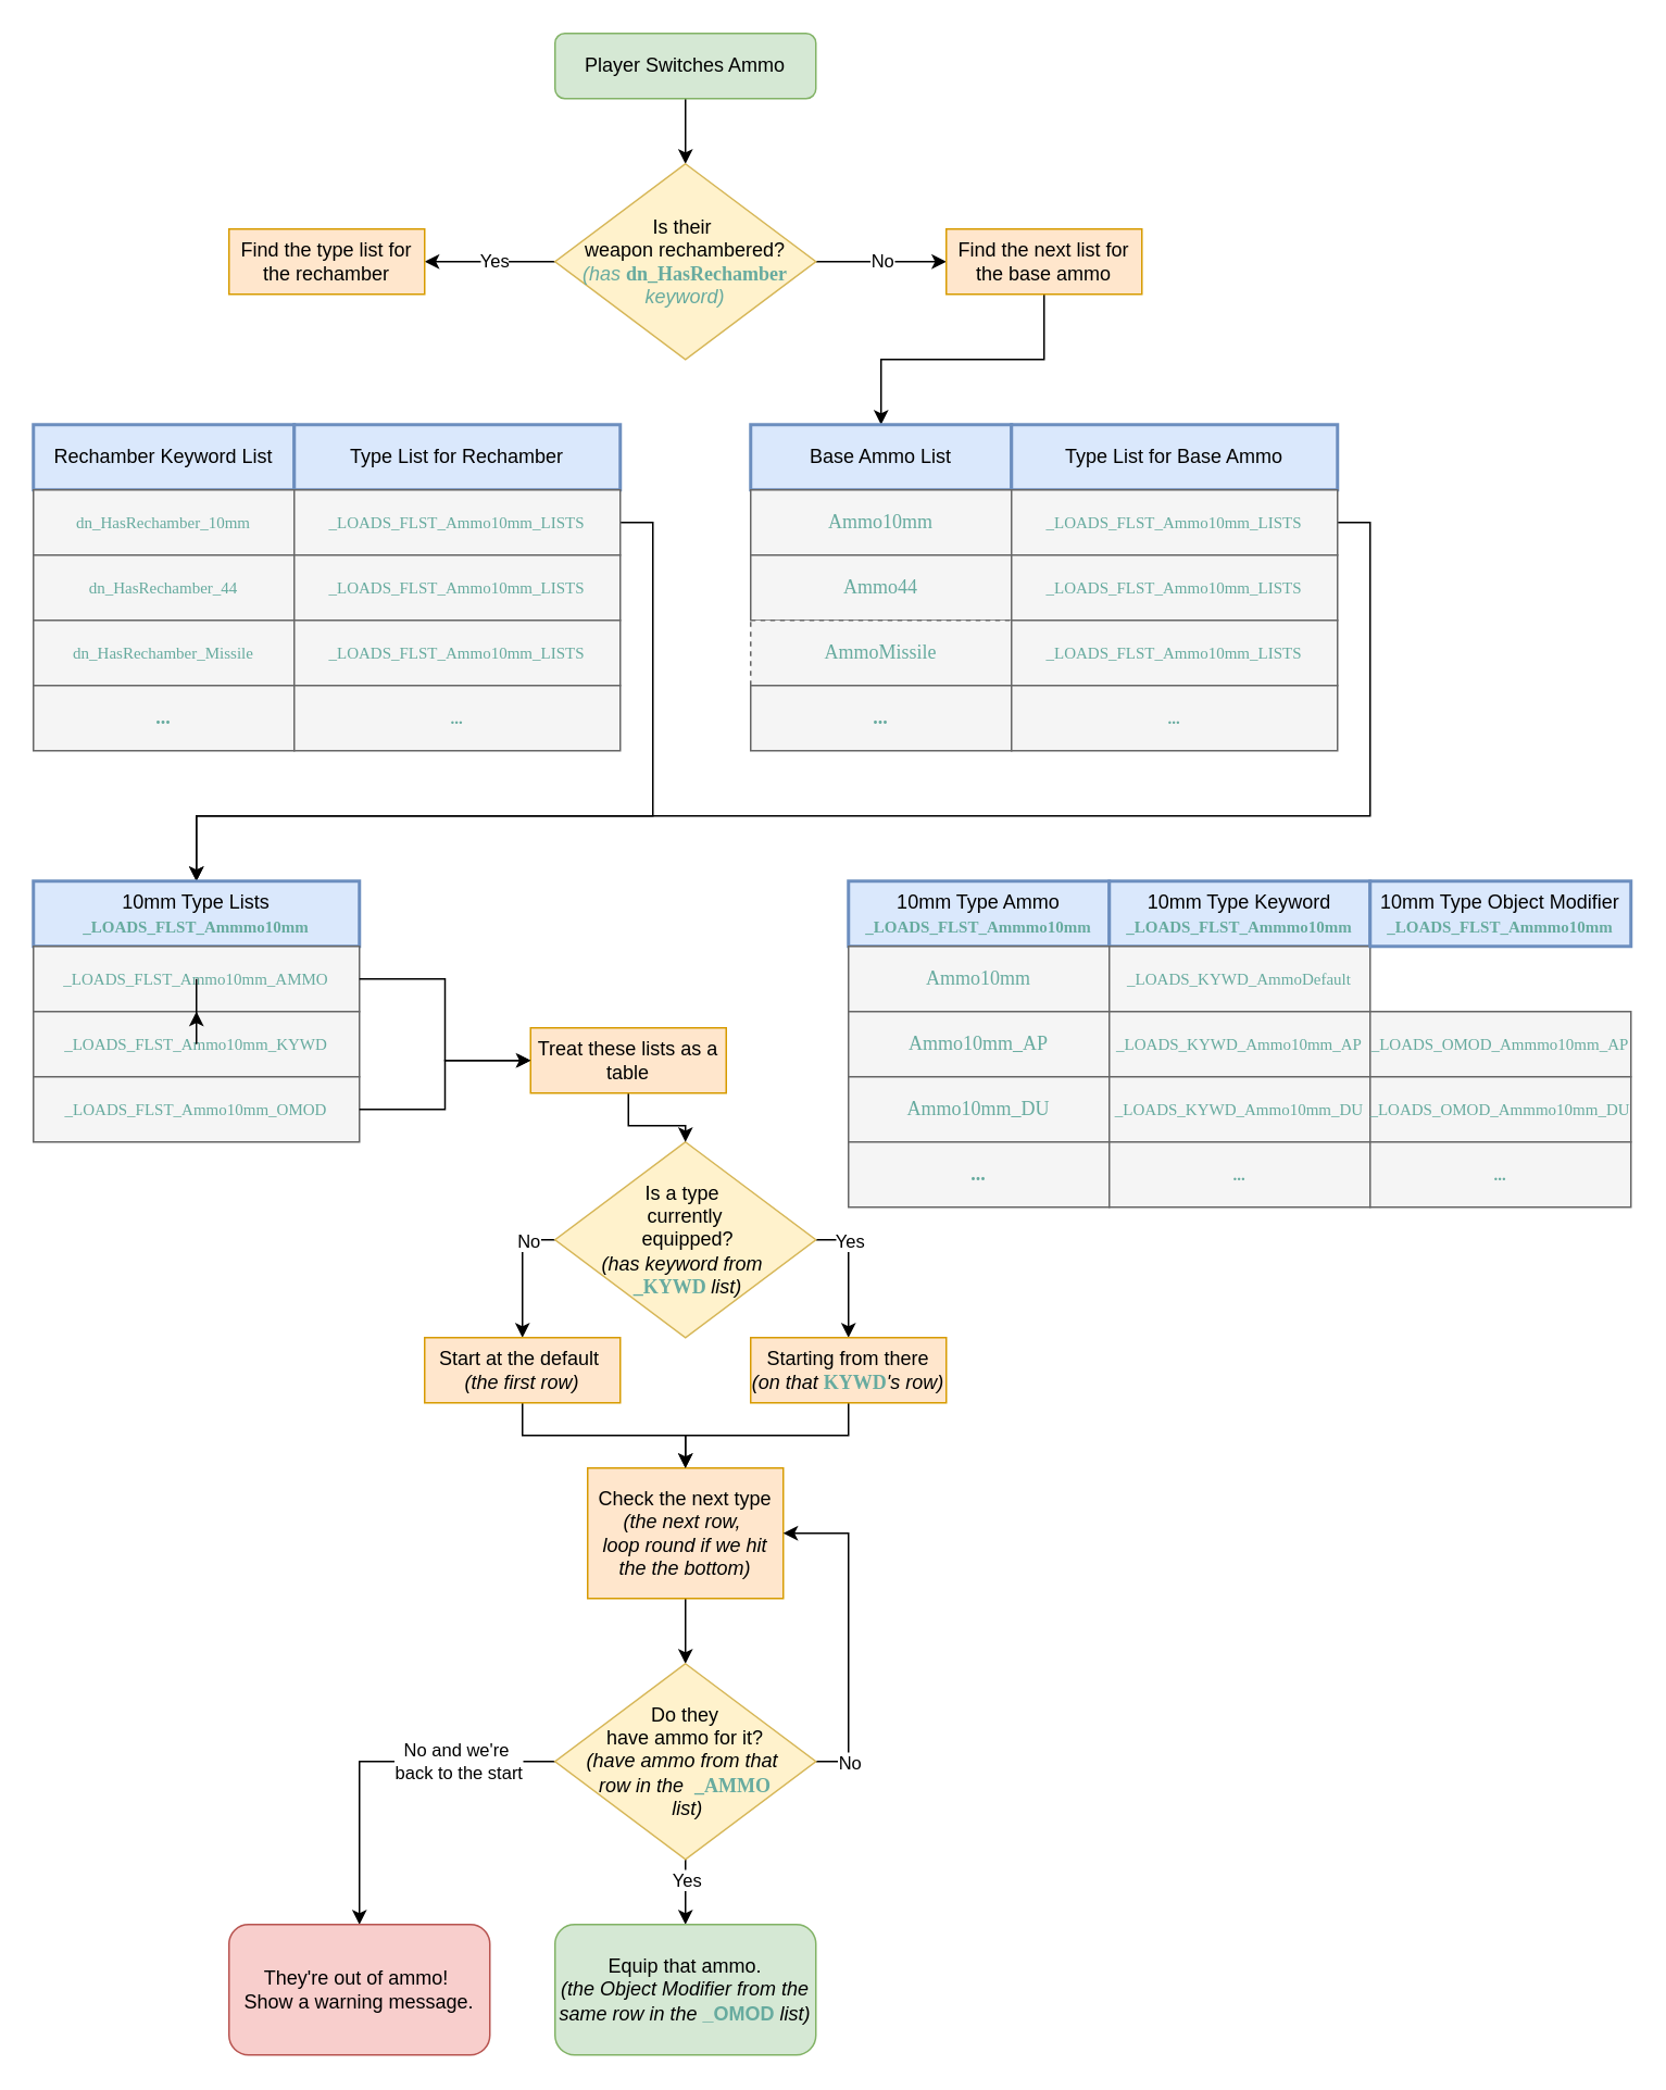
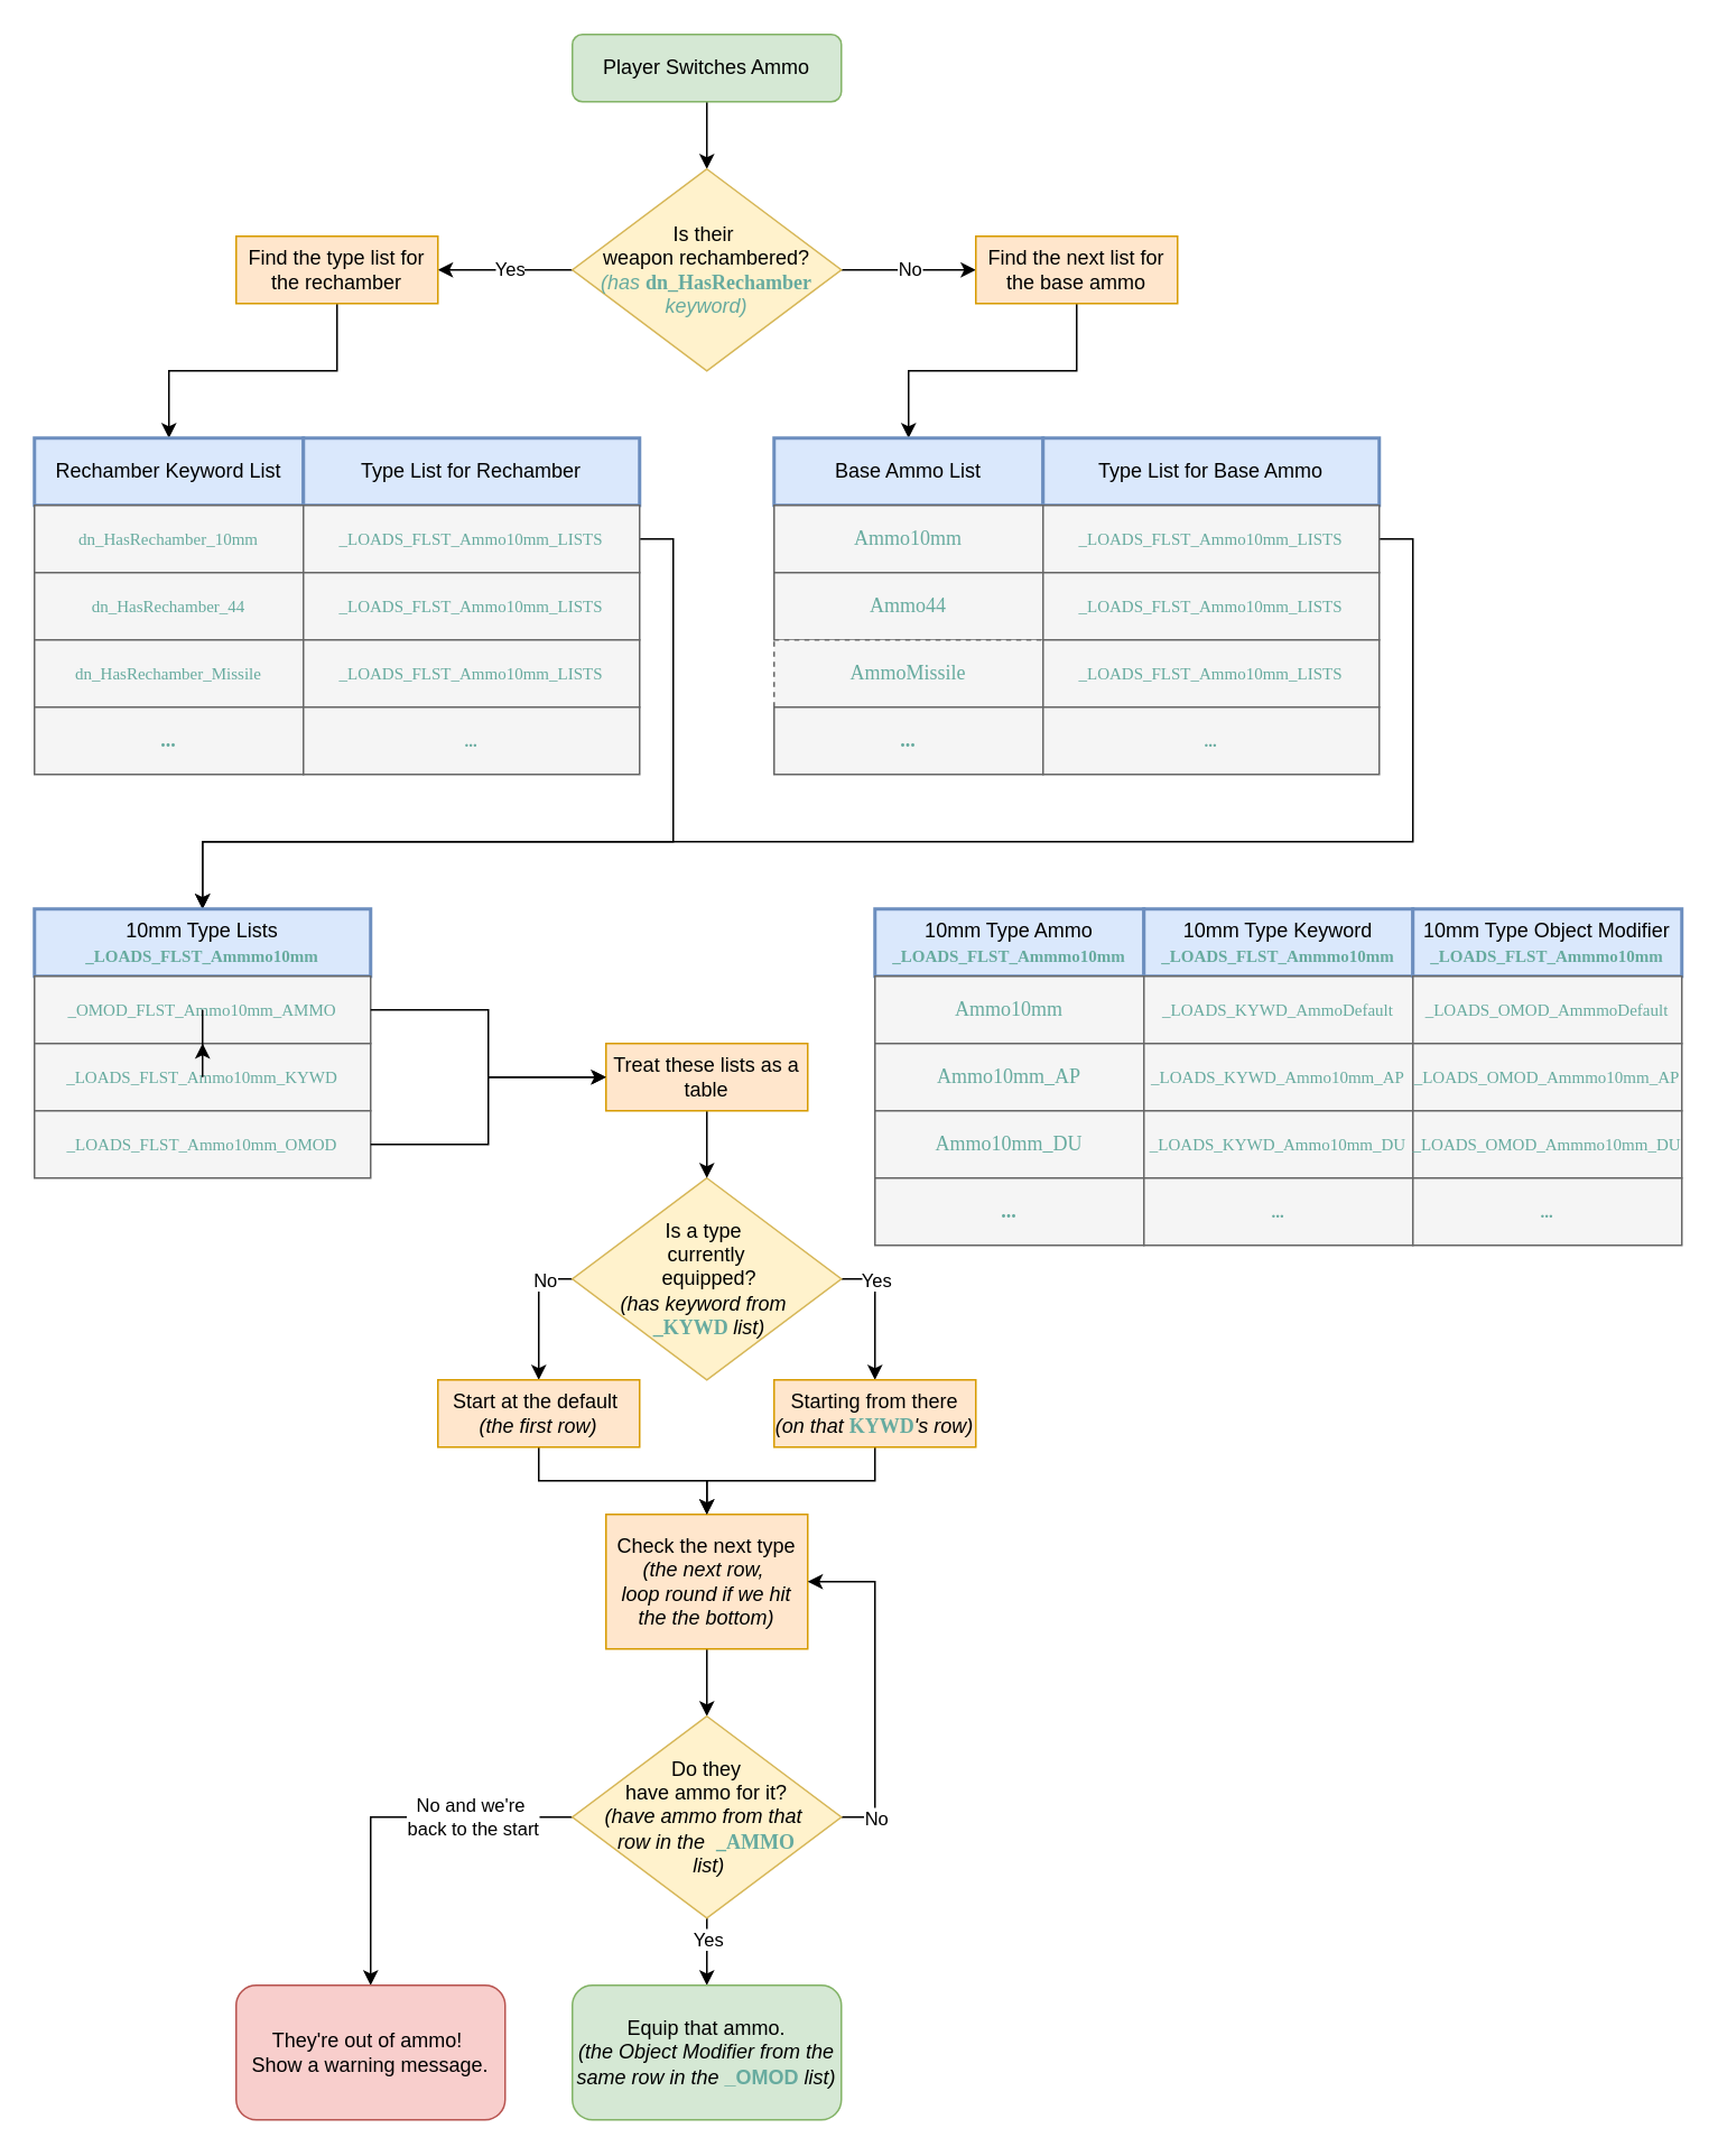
+ <mxCell id="13" style="edgeStyle=orthogonalEdgeStyle;rounded=0;orthogonalLoop=1;jettySize=auto;html=1;" parent="1" source="14" target="16" edge="1"><mxGeometry relative="1" as="geometry" /></mxCell>
- <mxCell id="39" value="&lt;font size=&quot;1&quot; color=&quot;#67ab9f&quot; face=&quot;Lucida Console&quot;&gt;_LOADS_FLST_Ammo10mm_AMMO&lt;/font&gt;" style="rounded=0;whiteSpace=wrap;html=1;fillColor=#f5f5f5;fontColor=#333333;strokeColor=#666666;" parent="37" vertex="1"><mxGeometry y="40" width="200" height="40" as="geometry" /></mxCell>
+ <mxCell id="39" value="&lt;font size=&quot;1&quot; color=&quot;#67ab9f&quot; face=&quot;Lucida Console&quot;&gt;_OMOD_FLST_Ammo10mm_AMMO&lt;/font&gt;" style="rounded=0;whiteSpace=wrap;html=1;fillColor=#f5f5f5;fontColor=#333333;strokeColor=#666666;" parent="37" vertex="1"><mxGeometry y="40" width="200" height="40" as="geometry" /></mxCell>
+ <mxCell id="63" value="&lt;font size=&quot;1&quot; color=&quot;#67ab9f&quot; face=&quot;Lucida Console&quot;&gt;_LOADS_OMOD_AmmmoDefault&lt;/font&gt;" style="rounded=0;whiteSpace=wrap;html=1;fillColor=#f5f5f5;fontColor=#333333;strokeColor=#666666;" parent="1" vertex="1"><mxGeometry x="840" y="580" width="160" height="40" as="geometry" /></mxCell>
- <mxCell id="48" value="Treat these lists as a table" style="rounded=0;whiteSpace=wrap;html=1;fillColor=#ffe6cc;strokeColor=#d79b00;" parent="1" vertex="1"><mxGeometry x="325" y="630" width="120" height="40" as="geometry" /></mxCell>
+ <mxCell id="48" value="Treat these lists as a table" style="rounded=0;whiteSpace=wrap;html=1;fillColor=#ffe6cc;strokeColor=#d79b00;" parent="1" vertex="1"><mxGeometry x="360" y="620" width="120" height="40" as="geometry" /></mxCell>
